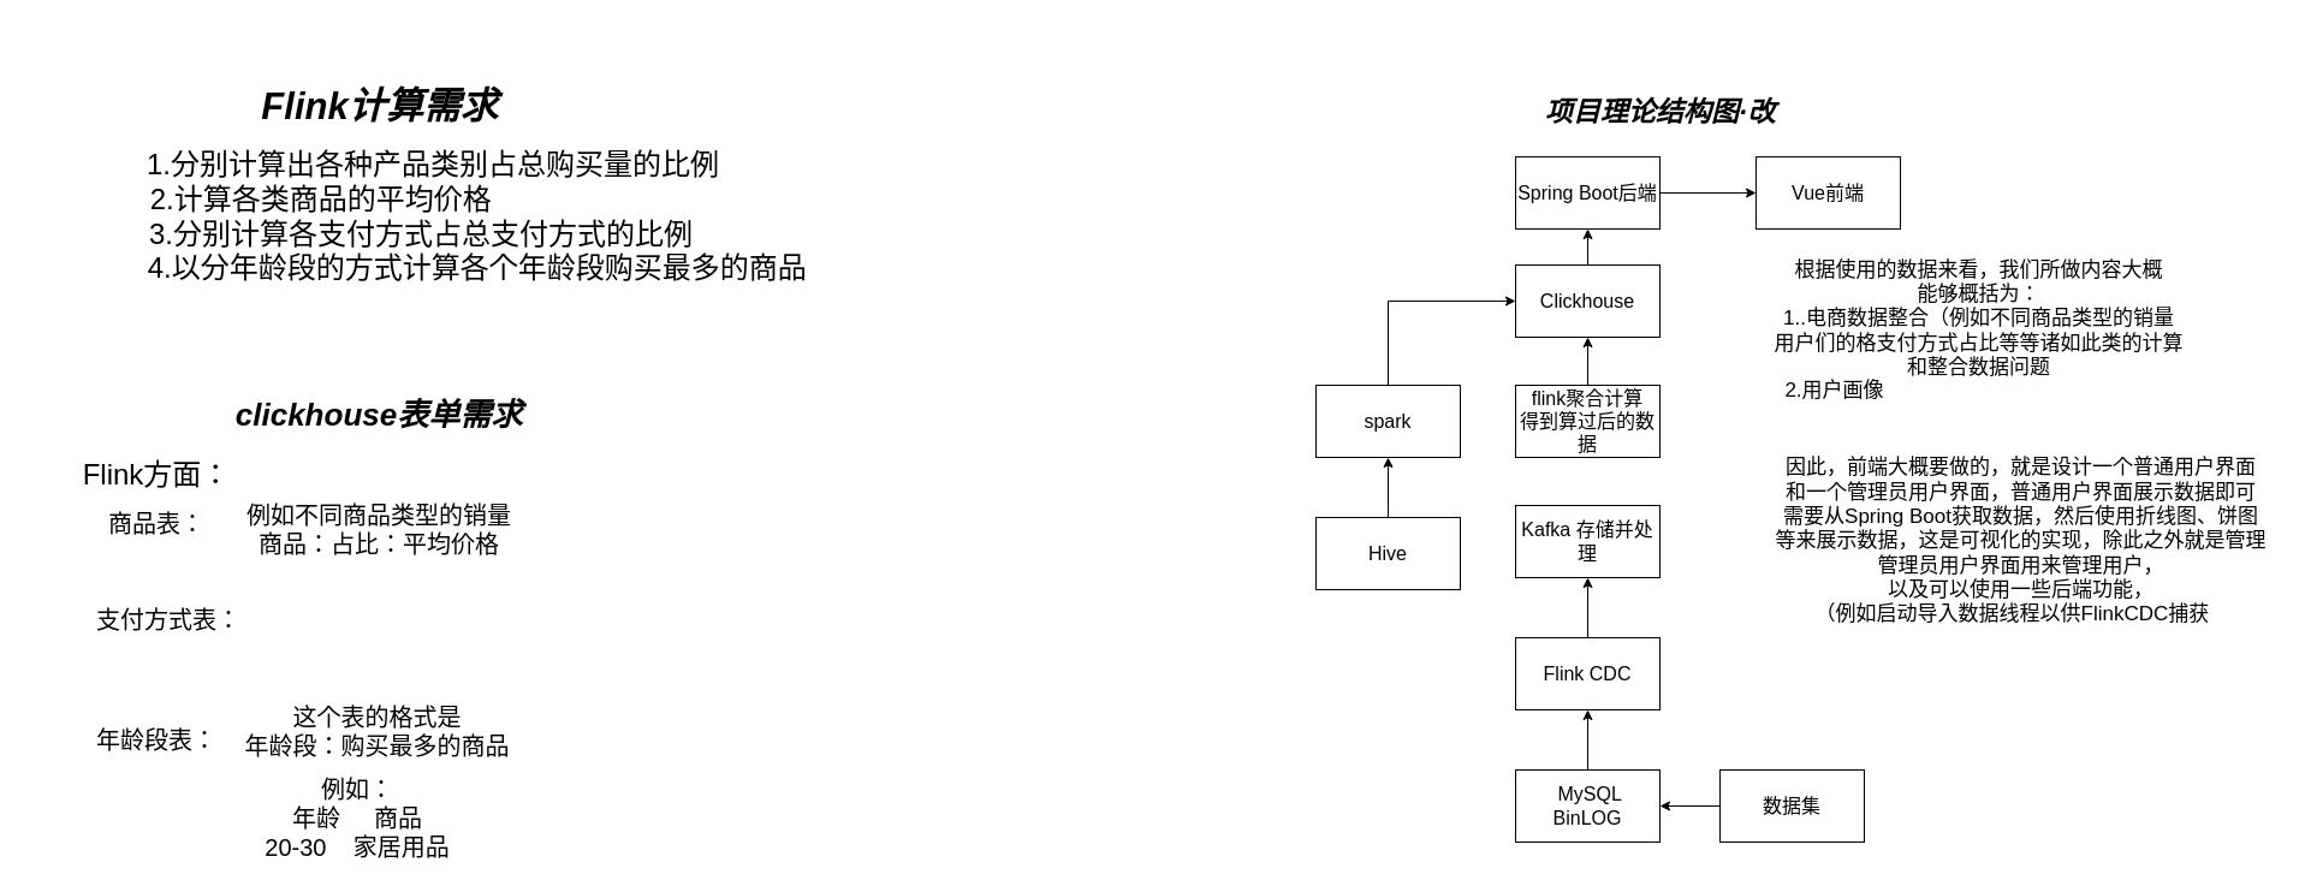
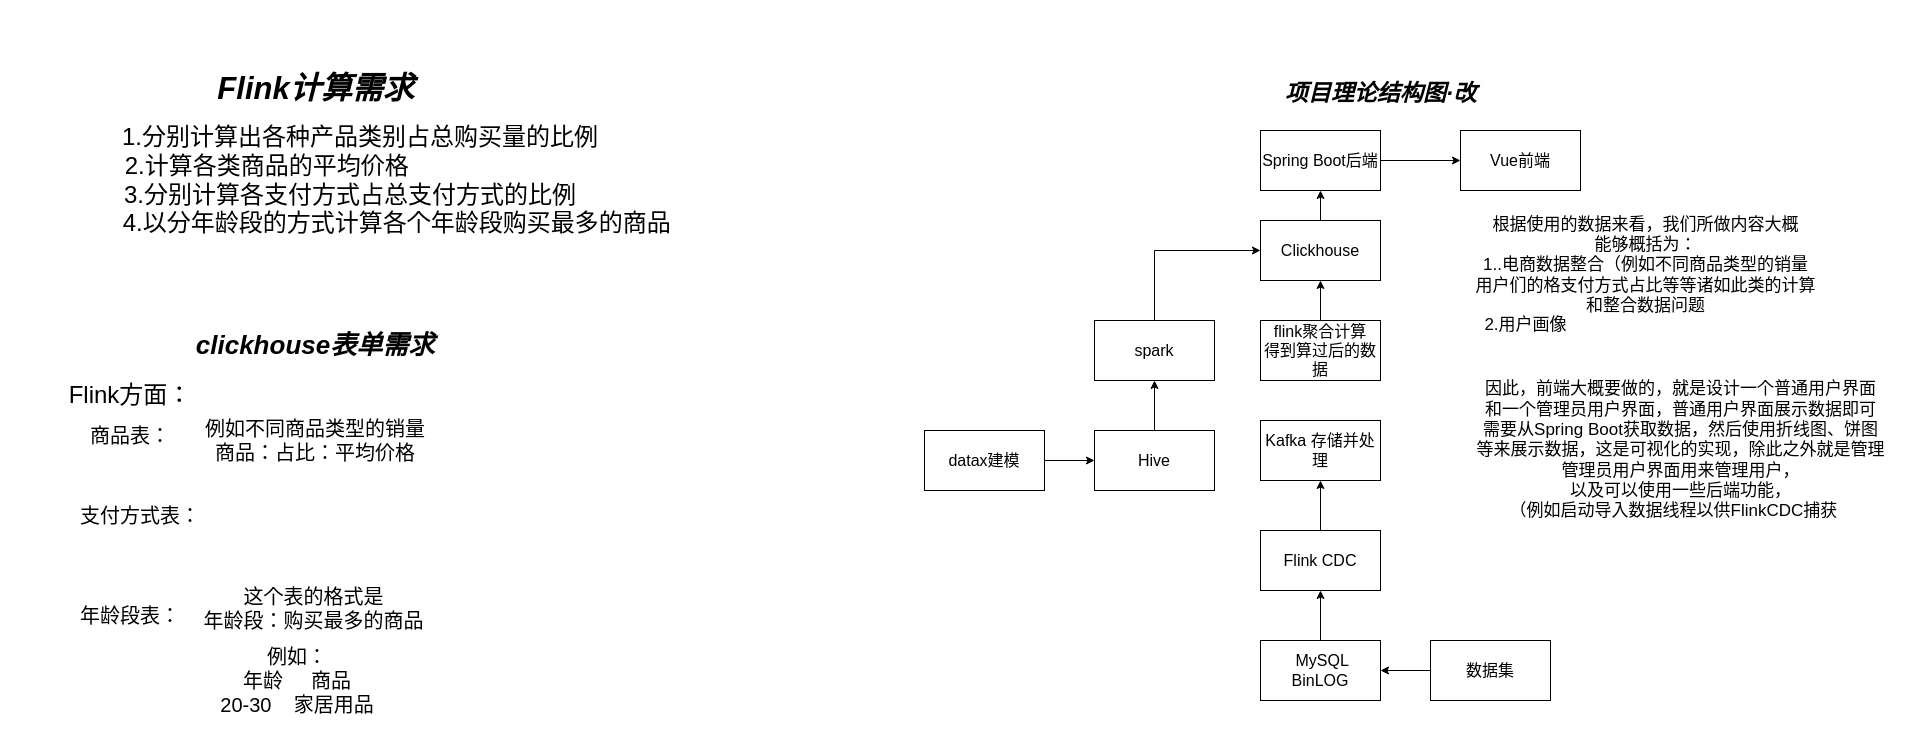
+ <mxCell id="17" value="datax建模" style="rounded=0;whiteSpace=wrap;html=1;fontSize=16;" parent="1" vertex="1"><mxGeometry x="924" y="430" width="120" height="60" as="geometry" /></mxCell>
+ <mxCell id="16" style="edgeStyle=orthogonalEdgeStyle;rounded=0;orthogonalLoop=1;jettySize=auto;html=1;exitX=1;exitY=0.5;exitDx=0;exitDy=0;entryX=0;entryY=0.5;entryDx=0;entryDy=0;fontSize=16;" parent="1" source="17" target="15" edge="1"><mxGeometry relative="1" as="geometry" /></mxCell>
